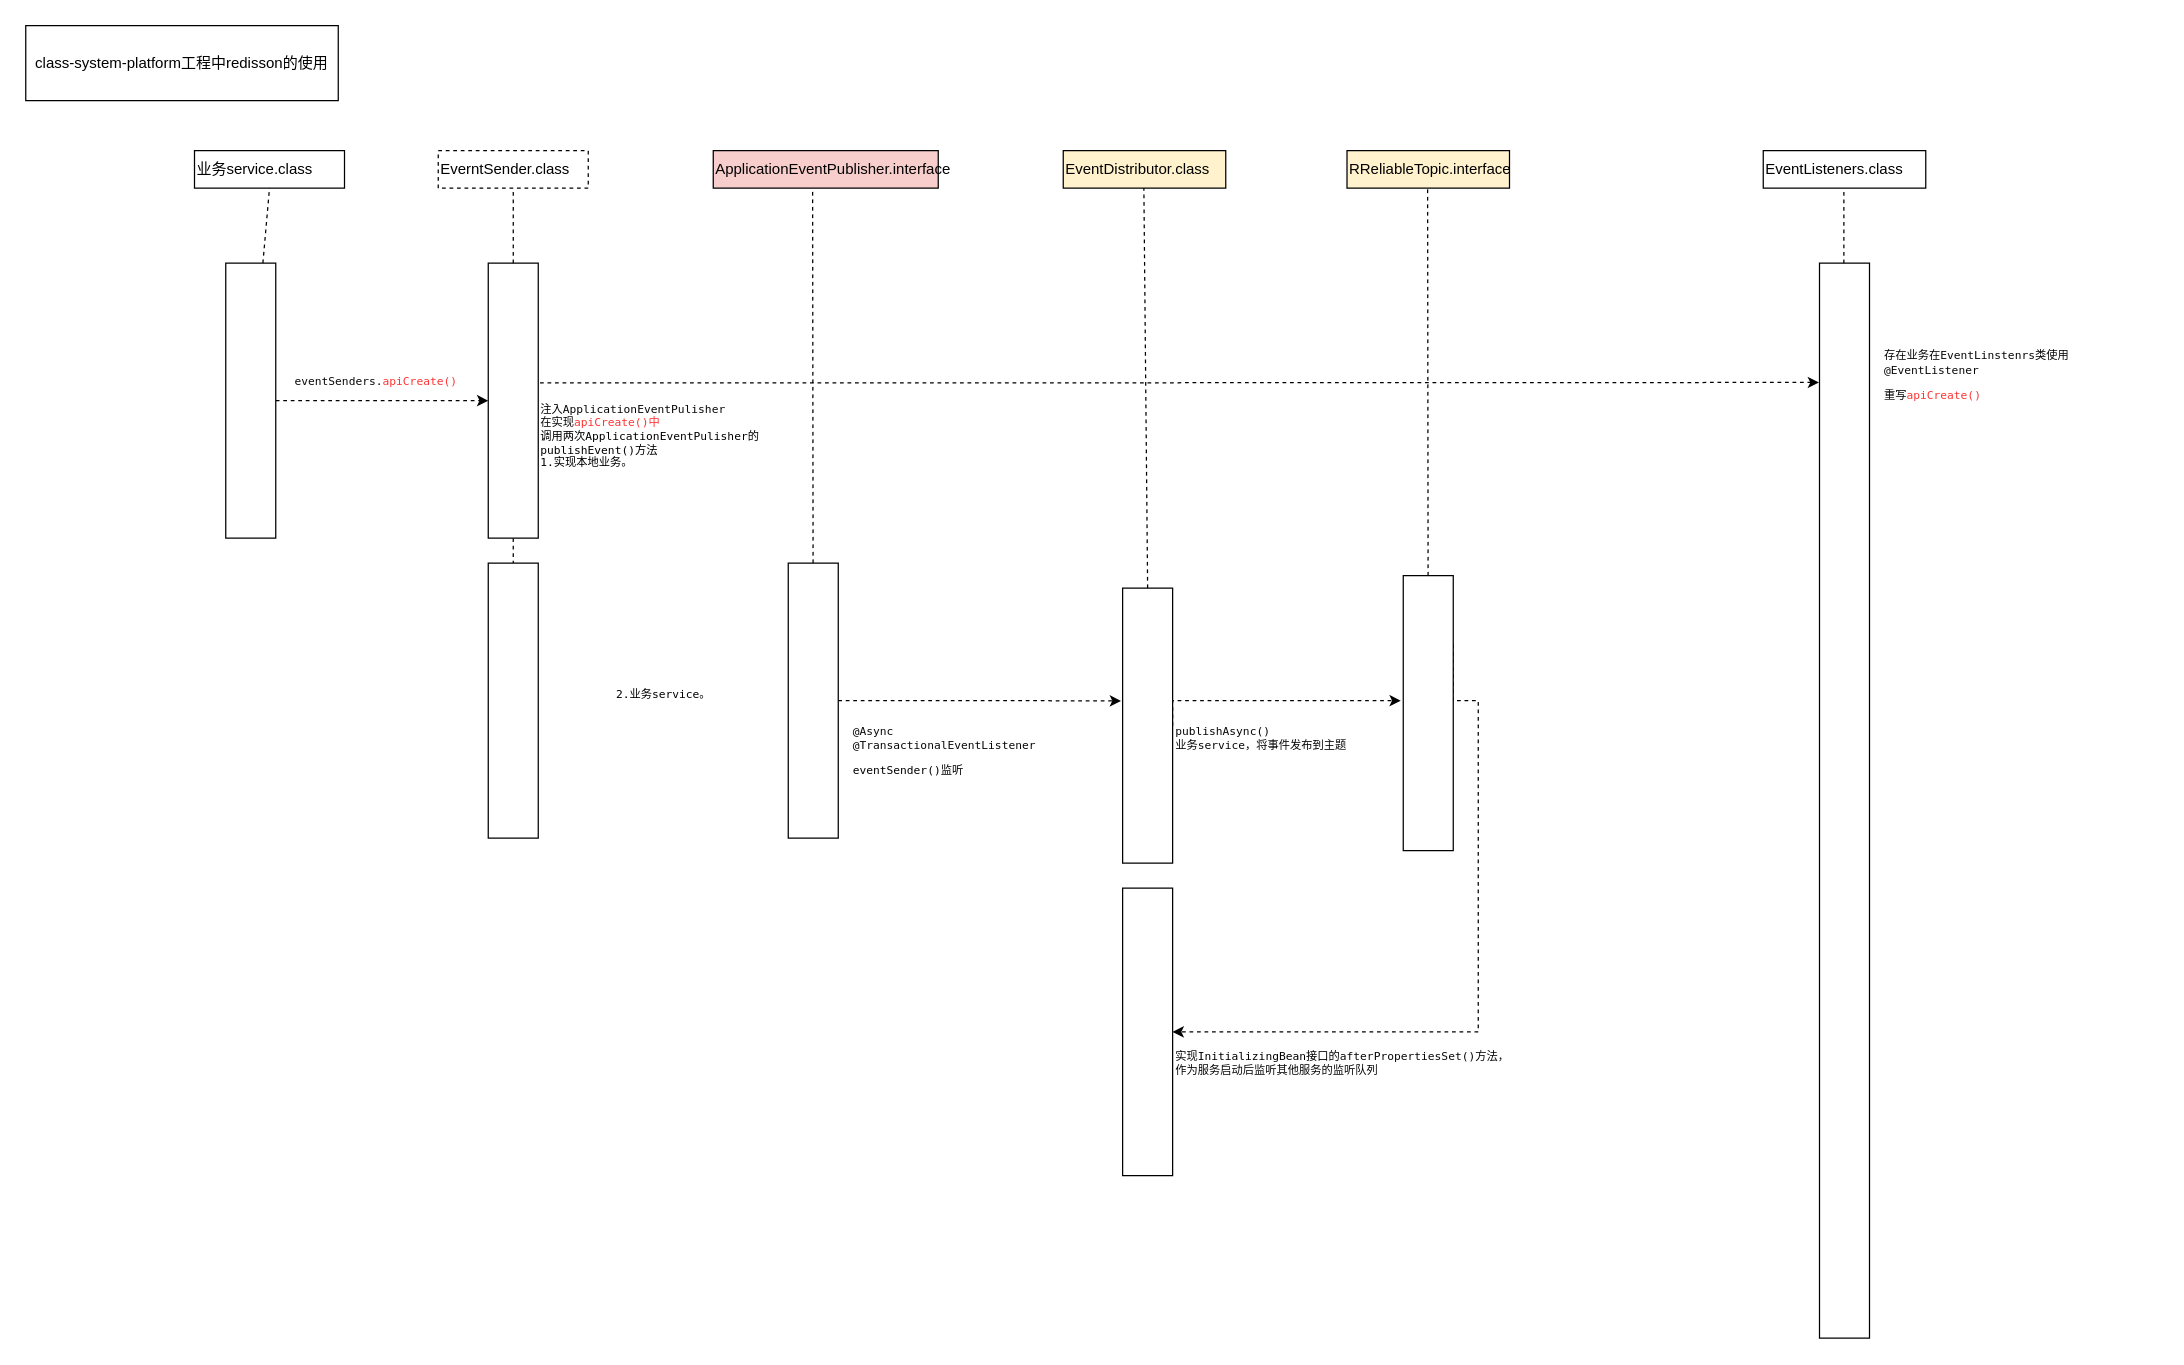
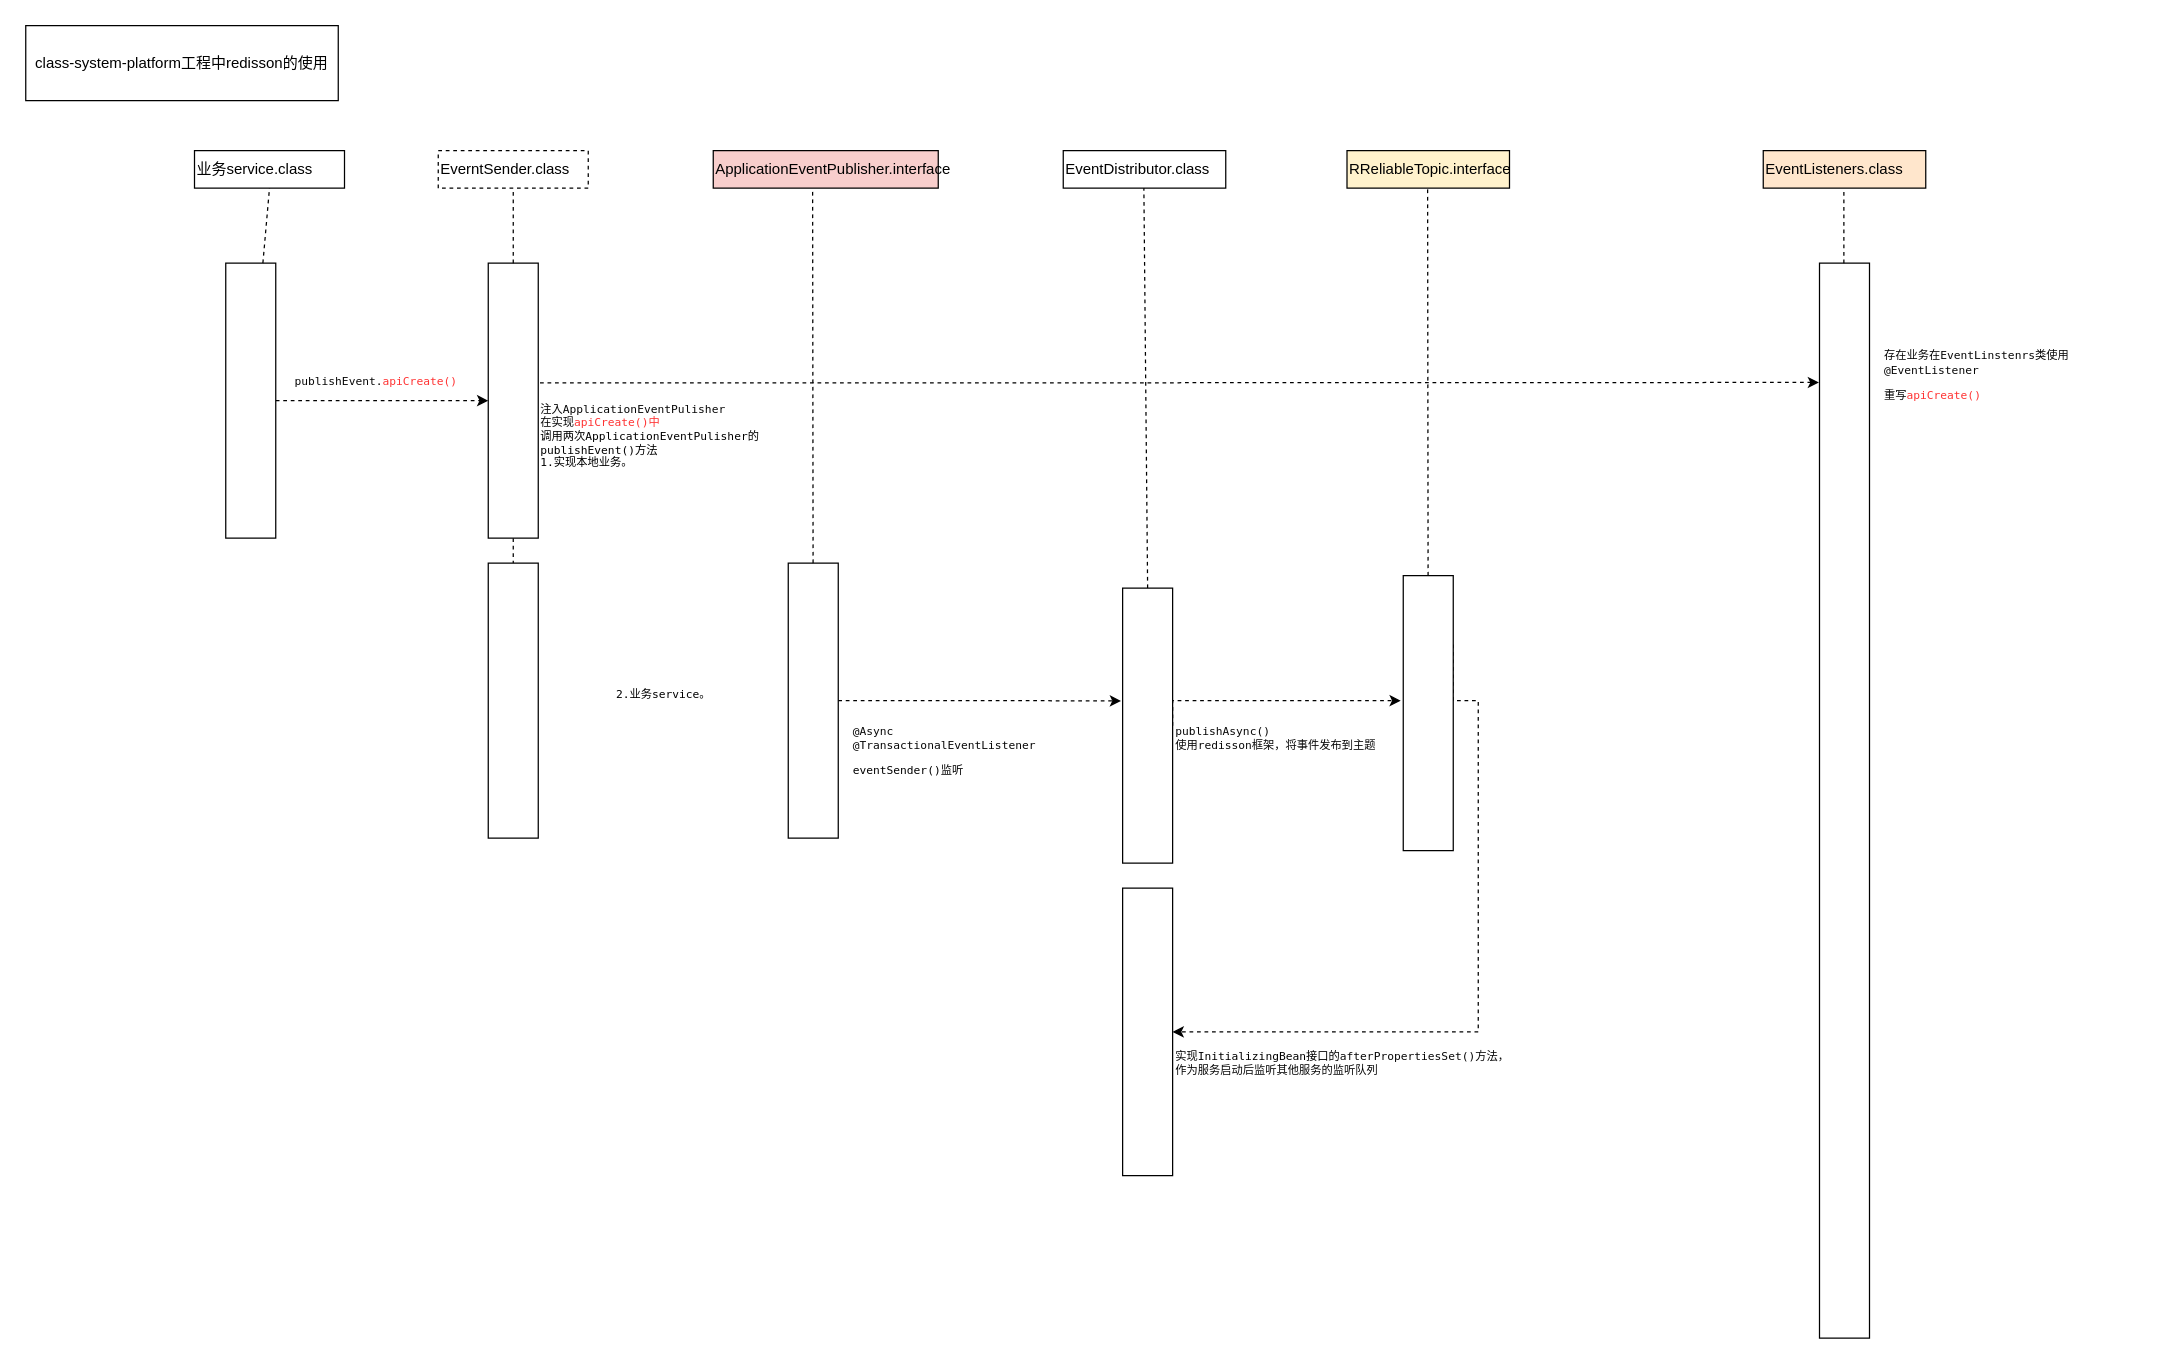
- <mxCell id="10" value="EventDistributor.class" style="rounded=0;whiteSpace=wrap;html=1;align=left;fillColor=#fff2cc;" parent="1" vertex="1"><mxGeometry x="850" y="120" width="130" height="30" as="geometry" /></mxCell>
+ <mxCell id="10" value="EventDistributor.class" style="rounded=0;whiteSpace=wrap;html=1;align=left;" parent="1" vertex="1"><mxGeometry x="850" y="120" width="130" height="30" as="geometry" /></mxCell>
- <mxCell id="21" value="EventListeners.class" style="rounded=0;whiteSpace=wrap;html=1;align=left;" parent="1" vertex="1"><mxGeometry x="1410" y="120" width="130" height="30" as="geometry" /></mxCell>
+ <mxCell id="21" value="EventListeners.class" style="rounded=0;whiteSpace=wrap;html=1;align=left;fillColor=#ffe6cc;" parent="1" vertex="1"><mxGeometry x="1410" y="120" width="130" height="30" as="geometry" /></mxCell>
- <mxCell id="29" value="&lt;pre style=&quot;background-color: rgb(255, 255, 255); font-family: &amp;quot;JetBrains Mono&amp;quot;, monospace; font-size: 9px;&quot;&gt;&lt;span style=&quot;color: rgb(8, 8, 8);&quot;&gt;eventSenders.&lt;/span&gt;&lt;font color=&quot;#ff3333&quot;&gt;apiCreate()&lt;/font&gt;&lt;/pre&gt;" style="text;html=1;align=center;verticalAlign=middle;resizable=0;points=[];autosize=1;strokeColor=none;fillColor=none;fontSize=9;" parent="1" vertex="1"><mxGeometry x="210" y="280" width="180" height="50" as="geometry" /></mxCell>
+ <mxCell id="29" value="&lt;pre style=&quot;background-color: rgb(255, 255, 255); font-family: &amp;quot;JetBrains Mono&amp;quot;, monospace; font-size: 9px;&quot;&gt;&lt;span style=&quot;color: rgb(8, 8, 8);&quot;&gt;publishEvent.&lt;/span&gt;&lt;font color=&quot;#ff3333&quot;&gt;apiCreate()&lt;/font&gt;&lt;/pre&gt;" style="text;html=1;align=center;verticalAlign=middle;resizable=0;points=[];autosize=1;strokeColor=none;fillColor=none;fontSize=9;" parent="1" vertex="1"><mxGeometry x="210" y="280" width="180" height="50" as="geometry" /></mxCell>
- <mxCell id="16" value="&lt;pre style=&quot;background-color: rgb(255, 255, 255); color: rgb(8, 8, 8); font-family: &amp;quot;JetBrains Mono&amp;quot;, monospace; font-size: 9px;&quot;&gt;publishAsync()&lt;br/&gt;业务service，将事件发布到主题&lt;/pre&gt;" style="text;html=1;align=left;verticalAlign=middle;resizable=0;points=[];autosize=1;strokeColor=none;fillColor=none;fontSize=9;" parent="1" vertex="1"><mxGeometry x="937.5" y="560" width="240" height="60" as="geometry" /></mxCell>
+ <mxCell id="16" value="&lt;pre style=&quot;background-color: rgb(255, 255, 255); color: rgb(8, 8, 8); font-family: &amp;quot;JetBrains Mono&amp;quot;, monospace; font-size: 9px;&quot;&gt;publishAsync()&lt;br/&gt;使用redisson框架，将事件发布到主题&lt;/pre&gt;" style="text;html=1;align=left;verticalAlign=middle;resizable=0;points=[];autosize=1;strokeColor=none;fillColor=none;fontSize=9;" parent="1" vertex="1"><mxGeometry x="937.5" y="560" width="240" height="60" as="geometry" /></mxCell>
